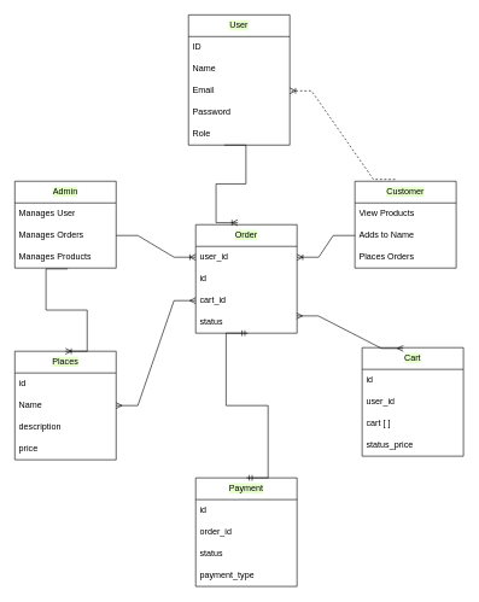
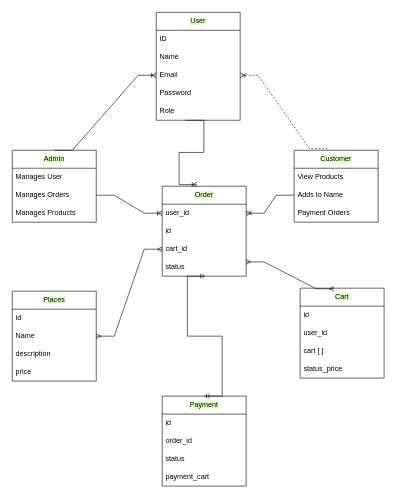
+ <mxCell id="40" value="" style="edgeStyle=entityRelationEdgeStyle;fontSize=12;html=1;endArrow=ERoneToMany;rounded=0;entryX=0;entryY=0.5;entryDx=0;entryDy=0;exitX=0.5;exitY=0;exitDx=0;exitDy=0;" edge="1" parent="1" source="8" target="5"><mxGeometry width="100" height="100" relative="1" as="geometry"><mxPoint x="170" y="450" as="sourcePoint" /><mxPoint x="270" y="350" as="targetPoint" /></mxGeometry></mxCell>
- <mxCell id="15" value="Places Orders" style="text;strokeColor=none;fillColor=none;align=left;verticalAlign=middle;spacingLeft=4;spacingRight=4;overflow=hidden;points=[[0,0.5],[1,0.5]];portConstraint=eastwest;rotatable=0;whiteSpace=wrap;html=1;" vertex="1" parent="12"><mxGeometry y="90" width="140" height="30" as="geometry" /></mxCell>
+ <mxCell id="15" value="Payment Orders" style="text;strokeColor=none;fillColor=none;align=left;verticalAlign=middle;spacingLeft=4;spacingRight=4;overflow=hidden;points=[[0,0.5],[1,0.5]];portConstraint=eastwest;rotatable=0;whiteSpace=wrap;html=1;" vertex="1" parent="12"><mxGeometry y="90" width="140" height="30" as="geometry" /></mxCell>
- <mxCell id="44" value="" style="edgeStyle=entityRelationEdgeStyle;fontSize=12;html=1;endArrow=ERoneToMany;rounded=0;exitX=0.522;exitY=1.037;exitDx=0;exitDy=0;exitPerimeter=0;entryX=0.5;entryY=0;entryDx=0;entryDy=0;" edge="1" parent="1" source="11" target="16"><mxGeometry width="100" height="100" relative="1" as="geometry"><mxPoint x="160" y="460" as="sourcePoint" /><mxPoint x="260" y="360" as="targetPoint" /></mxGeometry></mxCell>
- <mxCell id="35" value="payment_type" style="text;strokeColor=none;fillColor=none;align=left;verticalAlign=middle;spacingLeft=4;spacingRight=4;overflow=hidden;points=[[0,0.5],[1,0.5]];portConstraint=eastwest;rotatable=0;whiteSpace=wrap;html=1;" vertex="1" parent="31"><mxGeometry y="120" width="140" height="30" as="geometry" /></mxCell>
+ <mxCell id="35" value="payment_cart" style="text;strokeColor=none;fillColor=none;align=left;verticalAlign=middle;spacingLeft=4;spacingRight=4;overflow=hidden;points=[[0,0.5],[1,0.5]];portConstraint=eastwest;rotatable=0;whiteSpace=wrap;html=1;" vertex="1" parent="31"><mxGeometry y="120" width="140" height="30" as="geometry" /></mxCell>
